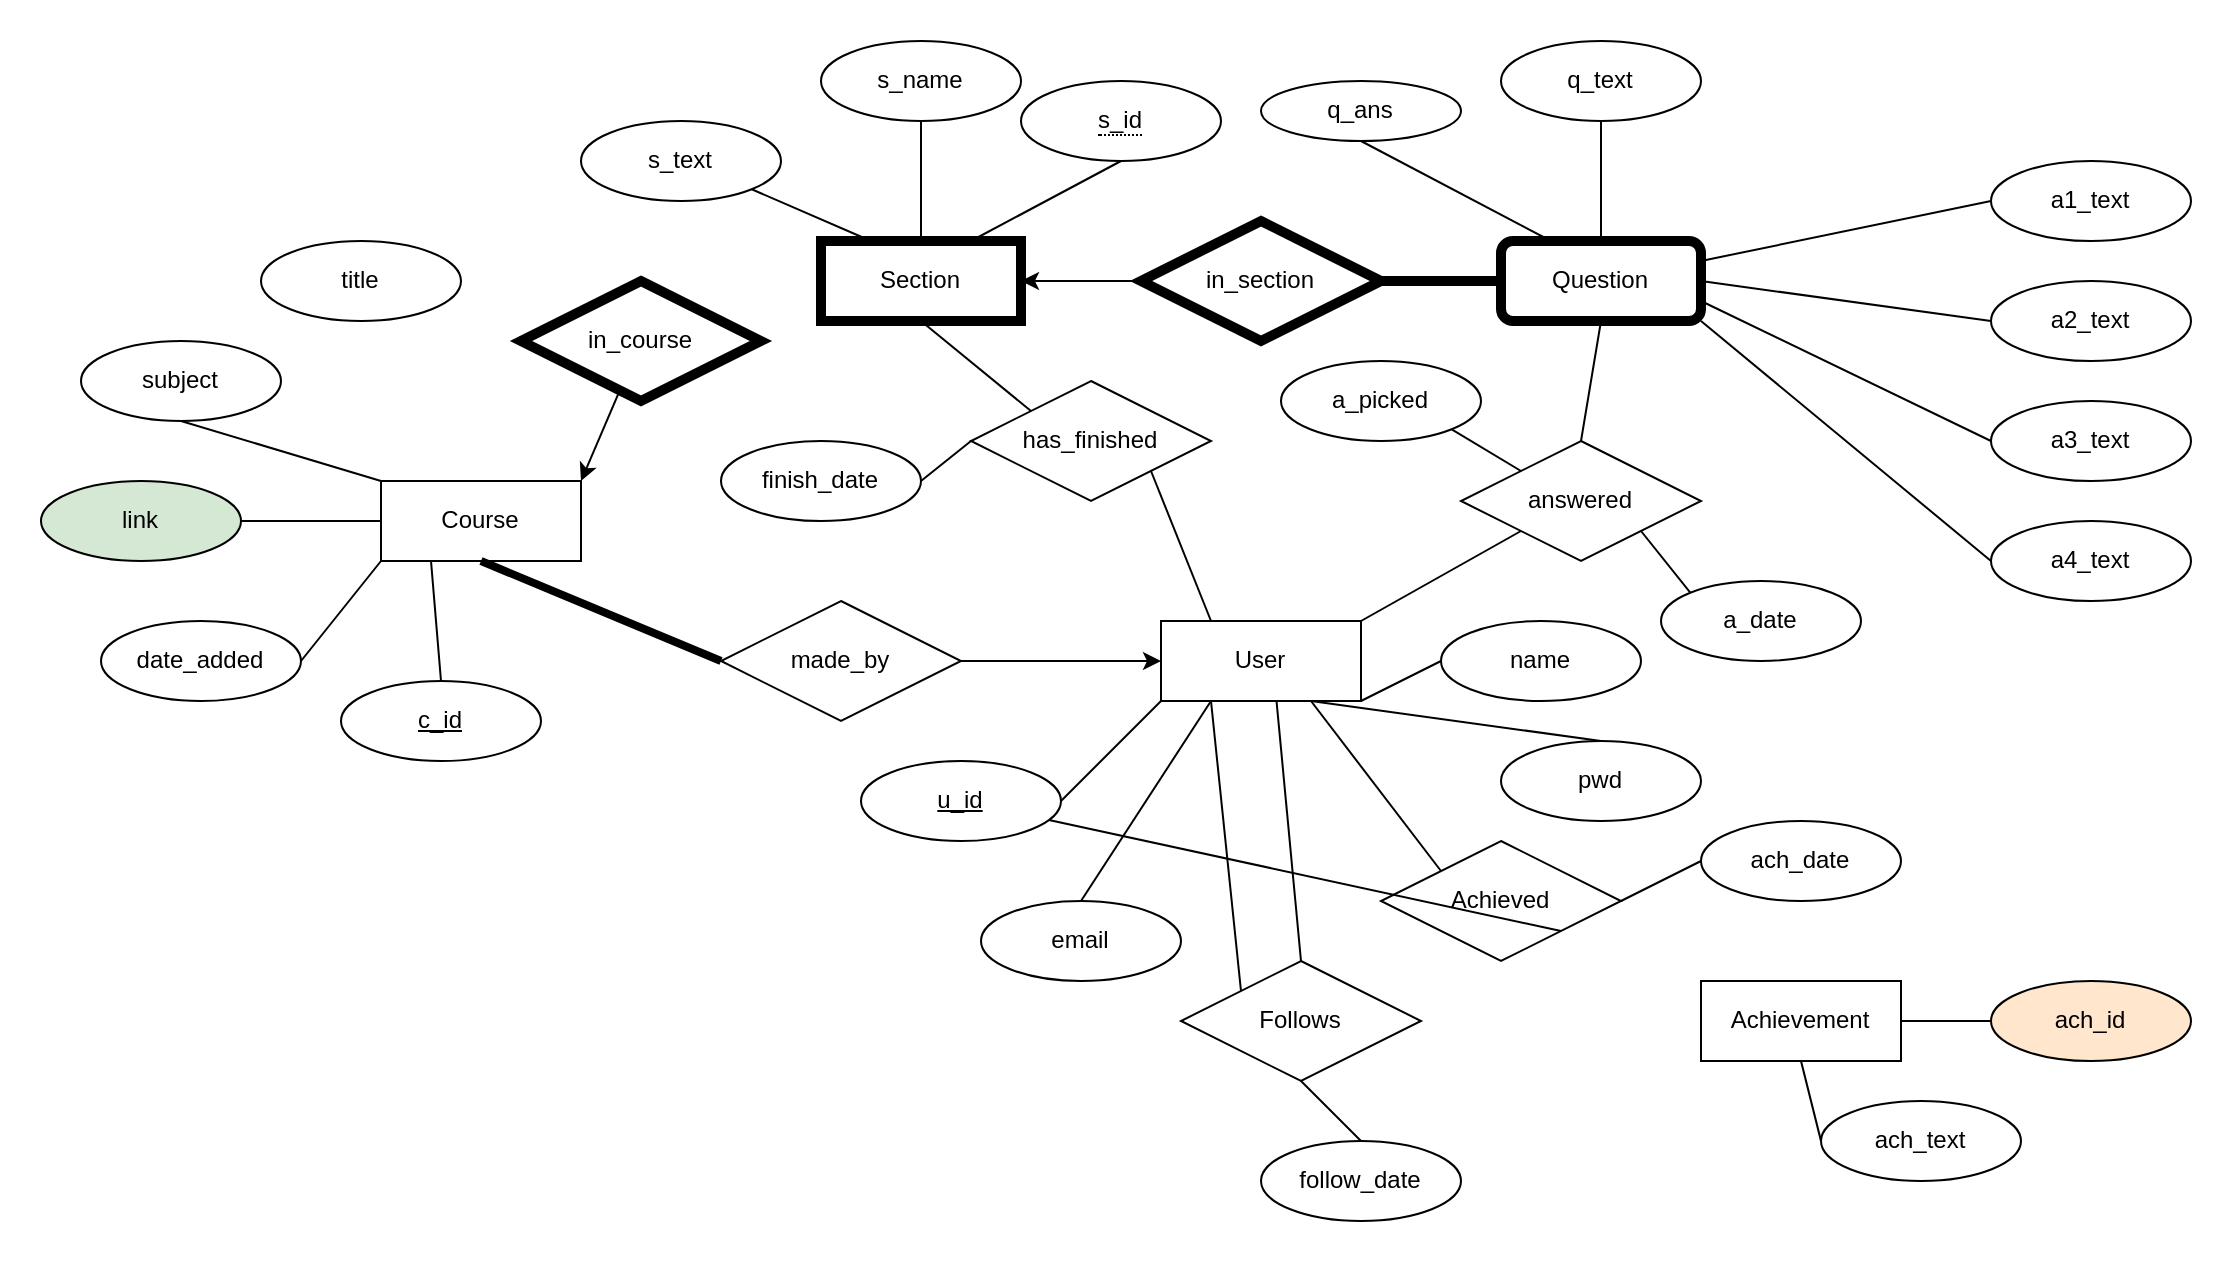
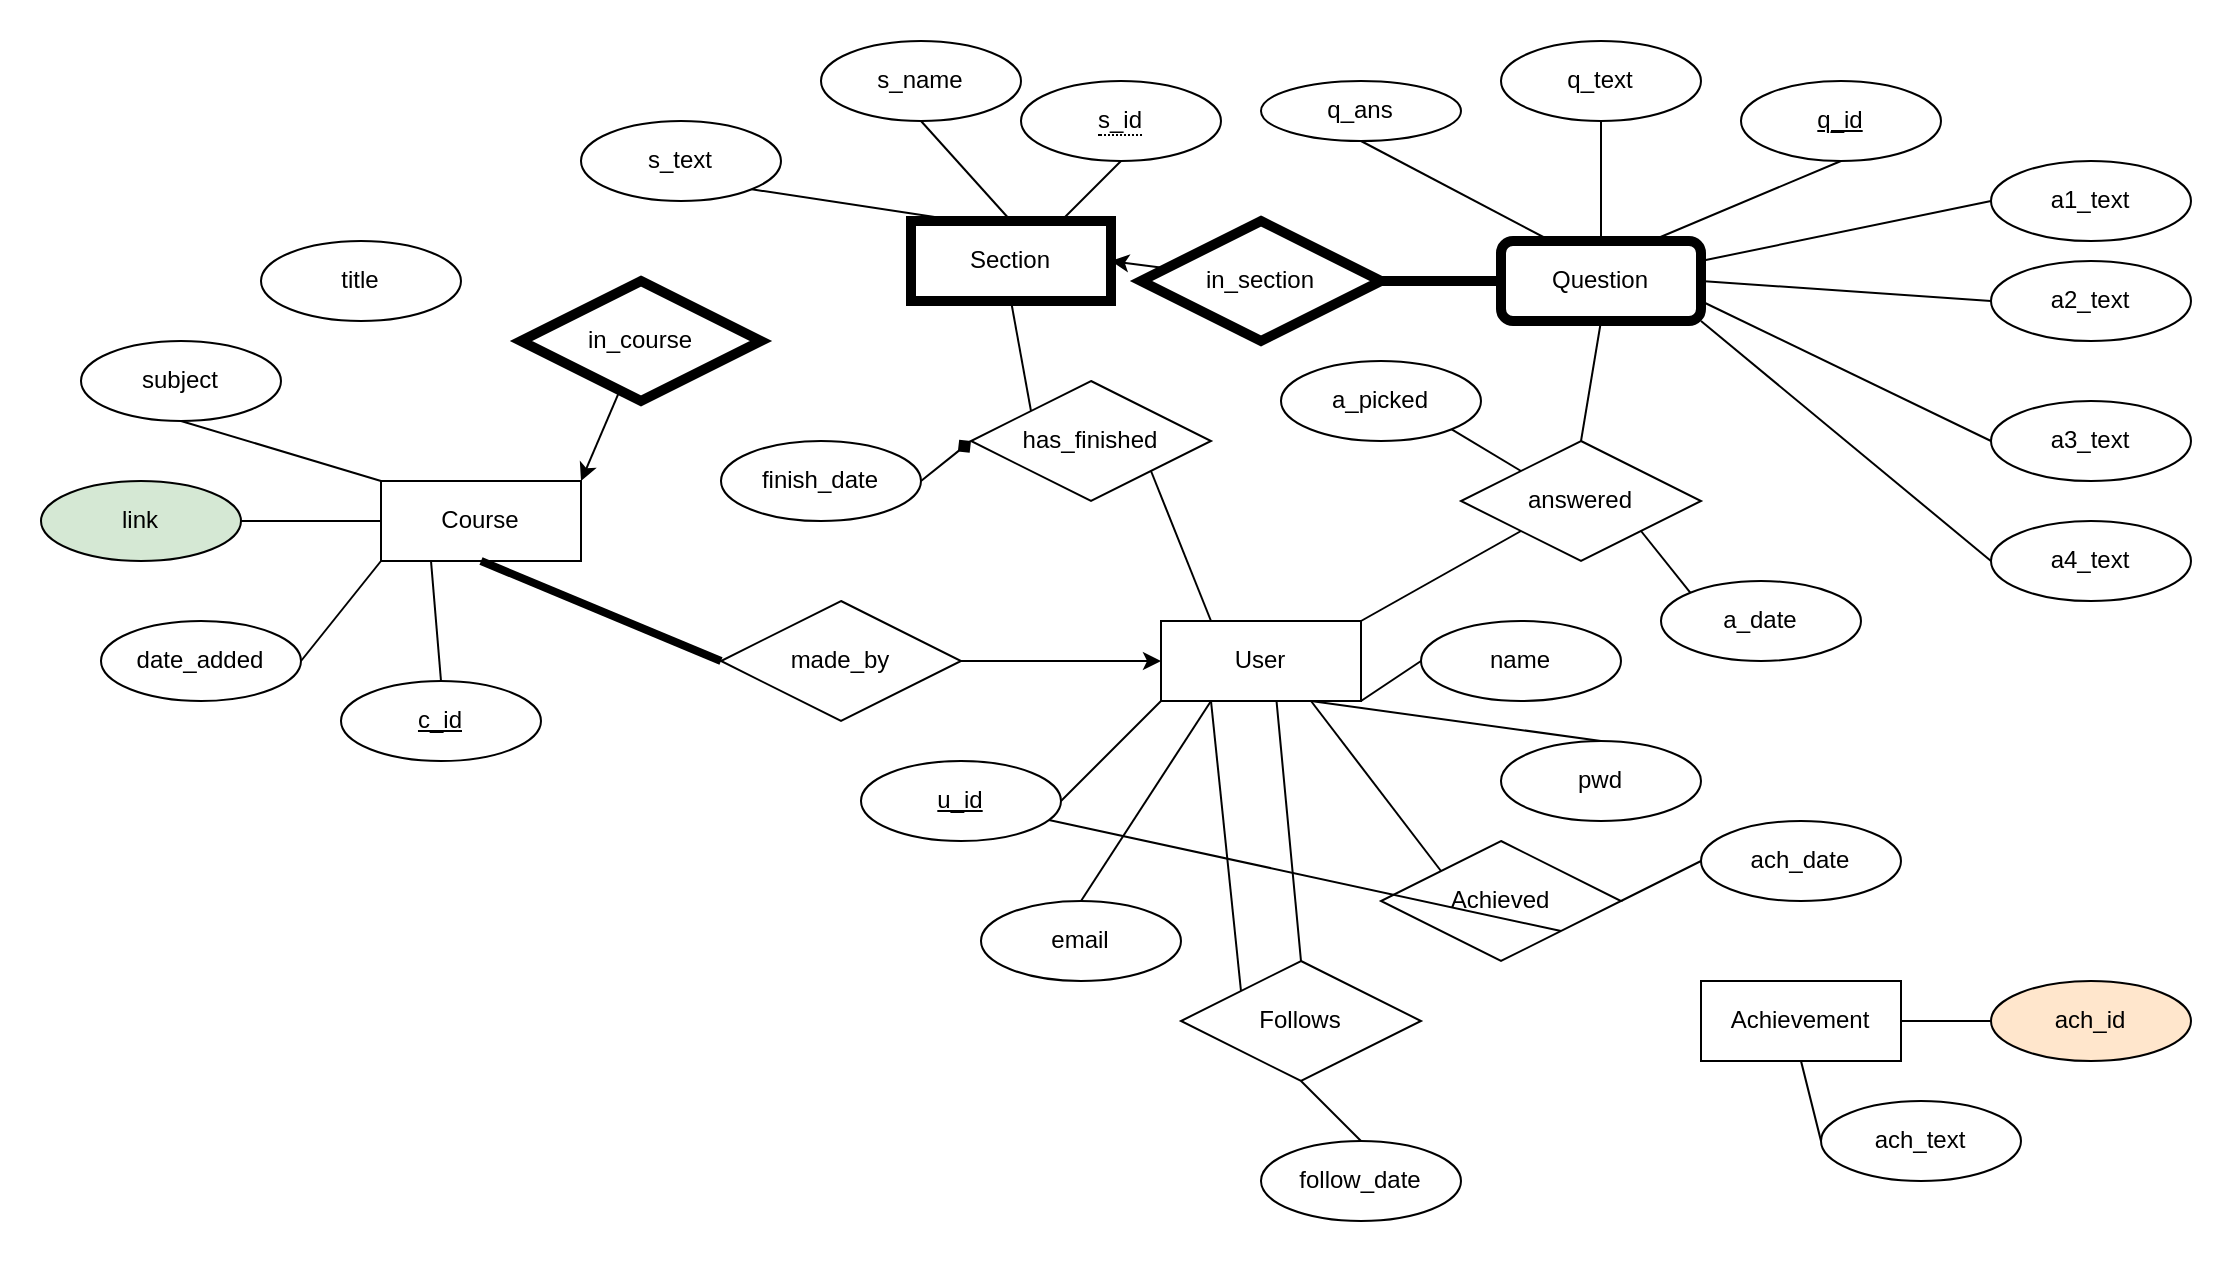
+ <mxCell id="35" value="q_id" style="ellipse;whiteSpace=wrap;html=1;align=center;fontStyle=4;" parent="1" vertex="1"><mxGeometry x="870" y="40" width="100" height="40" as="geometry" /></mxCell>
+ <mxCell id="32" value="" style="endArrow=none;html=1;rounded=0;exitX=0.5;exitY=1;exitDx=0;exitDy=0;entryX=0.75;entryY=0;entryDx=0;entryDy=0;" parent="1" source="35" target="8" edge="1"><mxGeometry relative="1" as="geometry"><mxPoint x="910" y="80" as="sourcePoint" /><mxPoint x="810" y="130" as="targetPoint" /></mxGeometry></mxCell>
- <mxCell id="3" value="Section" style="whiteSpace=wrap;html=1;align=center;strokeWidth=5;" parent="1" vertex="1"><mxGeometry x="410" y="120" width="100" height="40" as="geometry" /></mxCell>
+ <mxCell id="3" value="Section" style="whiteSpace=wrap;html=1;align=center;strokeWidth=5;" parent="1" vertex="1"><mxGeometry x="455" y="110" width="100" height="40" as="geometry" /></mxCell>
- <mxCell id="52" value="a2_text" style="ellipse;whiteSpace=wrap;html=1;align=center;" vertex="1" parent="1"><mxGeometry x="995" y="140" width="100" height="40" as="geometry" /></mxCell>
+ <mxCell id="52" value="a2_text" style="ellipse;whiteSpace=wrap;html=1;align=center;" vertex="1" parent="1"><mxGeometry x="995" y="130" width="100" height="40" as="geometry" /></mxCell>
- <mxCell id="25" value="" style="endArrow=none;html=1;rounded=0;exitX=1;exitY=0.5;exitDx=0;exitDy=0;entryX=0;entryY=0.5;entryDx=0;entryDy=0;" parent="1" source="24" target="22" edge="1"><mxGeometry relative="1" as="geometry"><mxPoint x="470" y="170" as="sourcePoint" /><mxPoint x="530" y="235" as="targetPoint" /></mxGeometry></mxCell>
+ <mxCell id="25" value="" style="endArrow=diamond;html=1;rounded=0;exitX=1;exitY=0.5;exitDx=0;exitDy=0;entryX=0;entryY=0.5;entryDx=0;entryDy=0;" parent="1" source="24" target="22" edge="1"><mxGeometry relative="1" as="geometry"><mxPoint x="470" y="170" as="sourcePoint" /><mxPoint x="530" y="235" as="targetPoint" /></mxGeometry></mxCell>
- <mxCell id="14" value="name" style="ellipse;whiteSpace=wrap;html=1;align=center;" parent="1" vertex="1"><mxGeometry x="720" y="310" width="100" height="40" as="geometry" /></mxCell>
+ <mxCell id="14" value="name" style="ellipse;whiteSpace=wrap;html=1;align=center;" parent="1" vertex="1"><mxGeometry x="710" y="310" width="100" height="40" as="geometry" /></mxCell>
